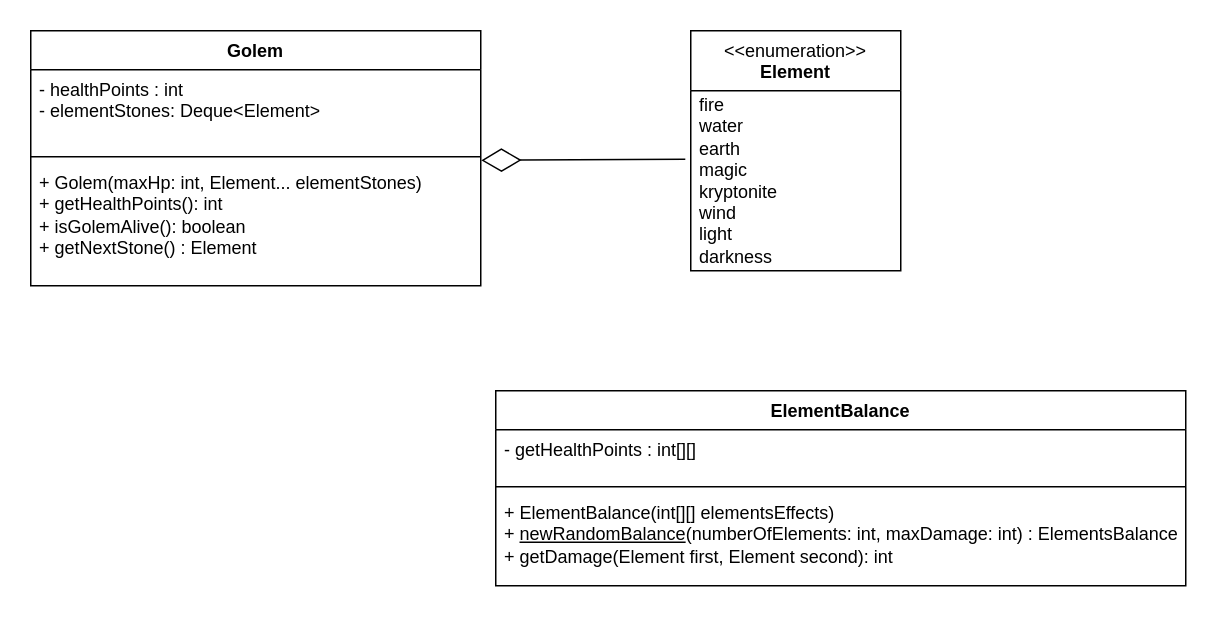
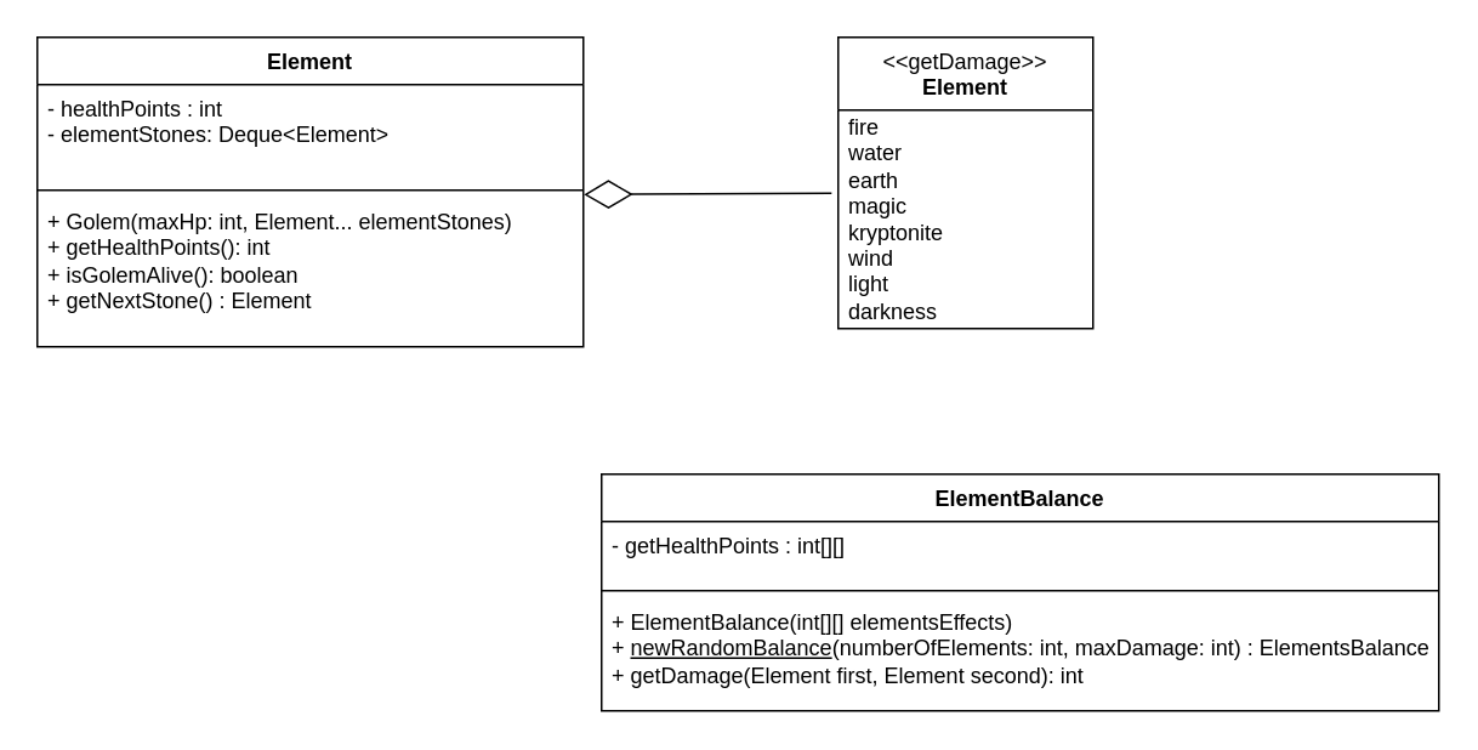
- <mxCell id="4" value="Golem&lt;br&gt;" style="swimlane;fontStyle=1;align=center;verticalAlign=top;childLayout=stackLayout;horizontal=1;startSize=26;horizontalStack=0;resizeParent=1;resizeParentMax=0;resizeLast=0;collapsible=1;marginBottom=0;whiteSpace=wrap;html=1;" parent="1" vertex="1"><mxGeometry x="20" y="20" width="300" height="170" as="geometry" /></mxCell>
+ <mxCell id="4" value="Element&lt;br&gt;" style="swimlane;fontStyle=1;align=center;verticalAlign=top;childLayout=stackLayout;horizontal=1;startSize=26;horizontalStack=0;resizeParent=1;resizeParentMax=0;resizeLast=0;collapsible=1;marginBottom=0;whiteSpace=wrap;html=1;" parent="1" vertex="1"><mxGeometry x="20" y="20" width="300" height="170" as="geometry" /></mxCell>
- <mxCell id="2" value="&amp;lt;&amp;lt;enumeration&amp;gt;&amp;gt;&lt;br&gt;&lt;b&gt;Element&lt;/b&gt;" style="swimlane;fontStyle=0;align=center;verticalAlign=top;childLayout=stackLayout;horizontal=1;startSize=40;horizontalStack=0;resizeParent=1;resizeParentMax=0;resizeLast=0;collapsible=0;marginBottom=0;html=1;whiteSpace=wrap;" parent="1" vertex="1"><mxGeometry x="460" y="20" width="140" height="160" as="geometry" /></mxCell>
+ <mxCell id="2" value="&amp;lt;&amp;lt;getDamage&amp;gt;&amp;gt;&lt;br&gt;&lt;b&gt;Element&lt;/b&gt;" style="swimlane;fontStyle=0;align=center;verticalAlign=top;childLayout=stackLayout;horizontal=1;startSize=40;horizontalStack=0;resizeParent=1;resizeParentMax=0;resizeLast=0;collapsible=0;marginBottom=0;html=1;whiteSpace=wrap;" parent="1" vertex="1"><mxGeometry x="460" y="20" width="140" height="160" as="geometry" /></mxCell>
